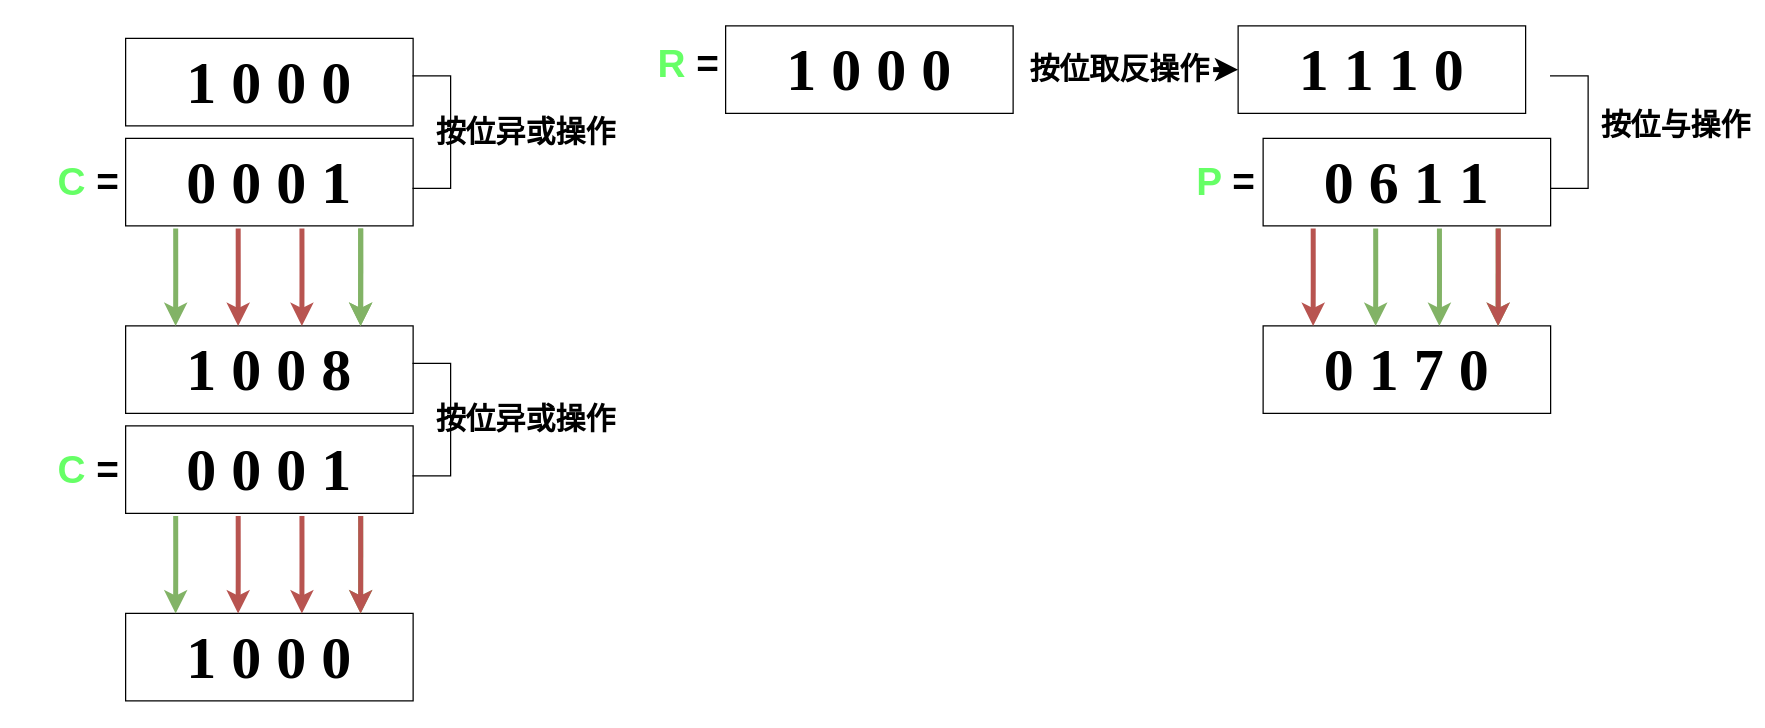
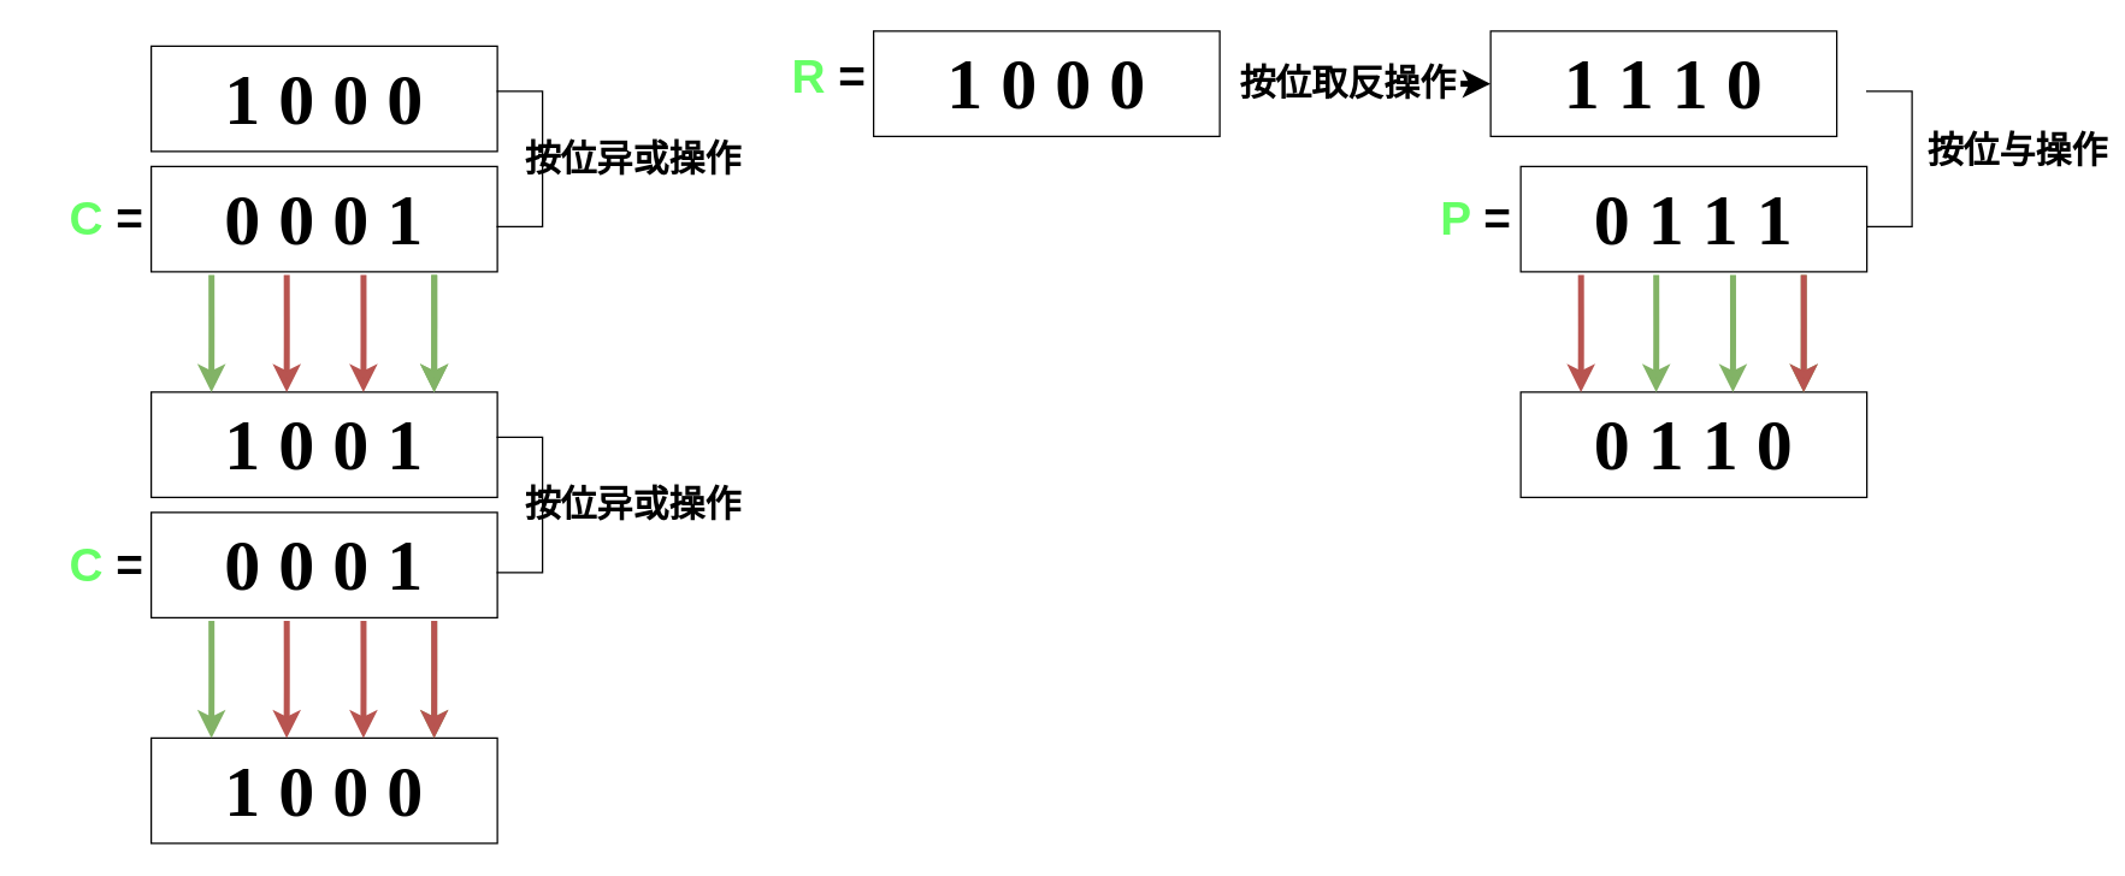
- <mxCell id="28" value="&lt;font face=&quot;Comic Sans MS&quot; size=&quot;1&quot;&gt;&lt;b style=&quot;font-size: 48px&quot;&gt;0 6 1 1&lt;/b&gt;&lt;/font&gt;" style="rounded=0;whiteSpace=wrap;html=1;gradientColor=#ffffff;" parent="1" vertex="1"><mxGeometry x="1010" y="110" width="230" height="70" as="geometry" /></mxCell>
+ <mxCell id="28" value="&lt;font face=&quot;Comic Sans MS&quot; size=&quot;1&quot;&gt;&lt;b style=&quot;font-size: 48px&quot;&gt;0 1 1 1&lt;/b&gt;&lt;/font&gt;" style="rounded=0;whiteSpace=wrap;html=1;gradientColor=#ffffff;" parent="1" vertex="1"><mxGeometry x="1010" y="110" width="230" height="70" as="geometry" /></mxCell>
- <mxCell id="3" value="&lt;font face=&quot;Comic Sans MS&quot; size=&quot;1&quot;&gt;&lt;b style=&quot;font-size: 48px&quot;&gt;1 0 0 8&lt;/b&gt;&lt;/font&gt;" style="rounded=0;whiteSpace=wrap;html=1;gradientColor=#ffffff;" parent="1" vertex="1"><mxGeometry x="100" y="260" width="230" height="70" as="geometry" /></mxCell>
+ <mxCell id="3" value="&lt;font face=&quot;Comic Sans MS&quot; size=&quot;1&quot;&gt;&lt;b style=&quot;font-size: 48px&quot;&gt;1 0 0 1&lt;/b&gt;&lt;/font&gt;" style="rounded=0;whiteSpace=wrap;html=1;gradientColor=#ffffff;" parent="1" vertex="1"><mxGeometry x="100" y="260" width="230" height="70" as="geometry" /></mxCell>
- <mxCell id="29" value="&lt;font face=&quot;Comic Sans MS&quot; size=&quot;1&quot;&gt;&lt;b style=&quot;font-size: 48px&quot;&gt;0 1 7 0&lt;/b&gt;&lt;/font&gt;" style="rounded=0;whiteSpace=wrap;html=1;gradientColor=#ffffff;" parent="1" vertex="1"><mxGeometry x="1010" y="260" width="230" height="70" as="geometry" /></mxCell>
+ <mxCell id="29" value="&lt;font face=&quot;Comic Sans MS&quot; size=&quot;1&quot;&gt;&lt;b style=&quot;font-size: 48px&quot;&gt;0 1 1 0&lt;/b&gt;&lt;/font&gt;" style="rounded=0;whiteSpace=wrap;html=1;gradientColor=#ffffff;" parent="1" vertex="1"><mxGeometry x="1010" y="260" width="230" height="70" as="geometry" /></mxCell>
